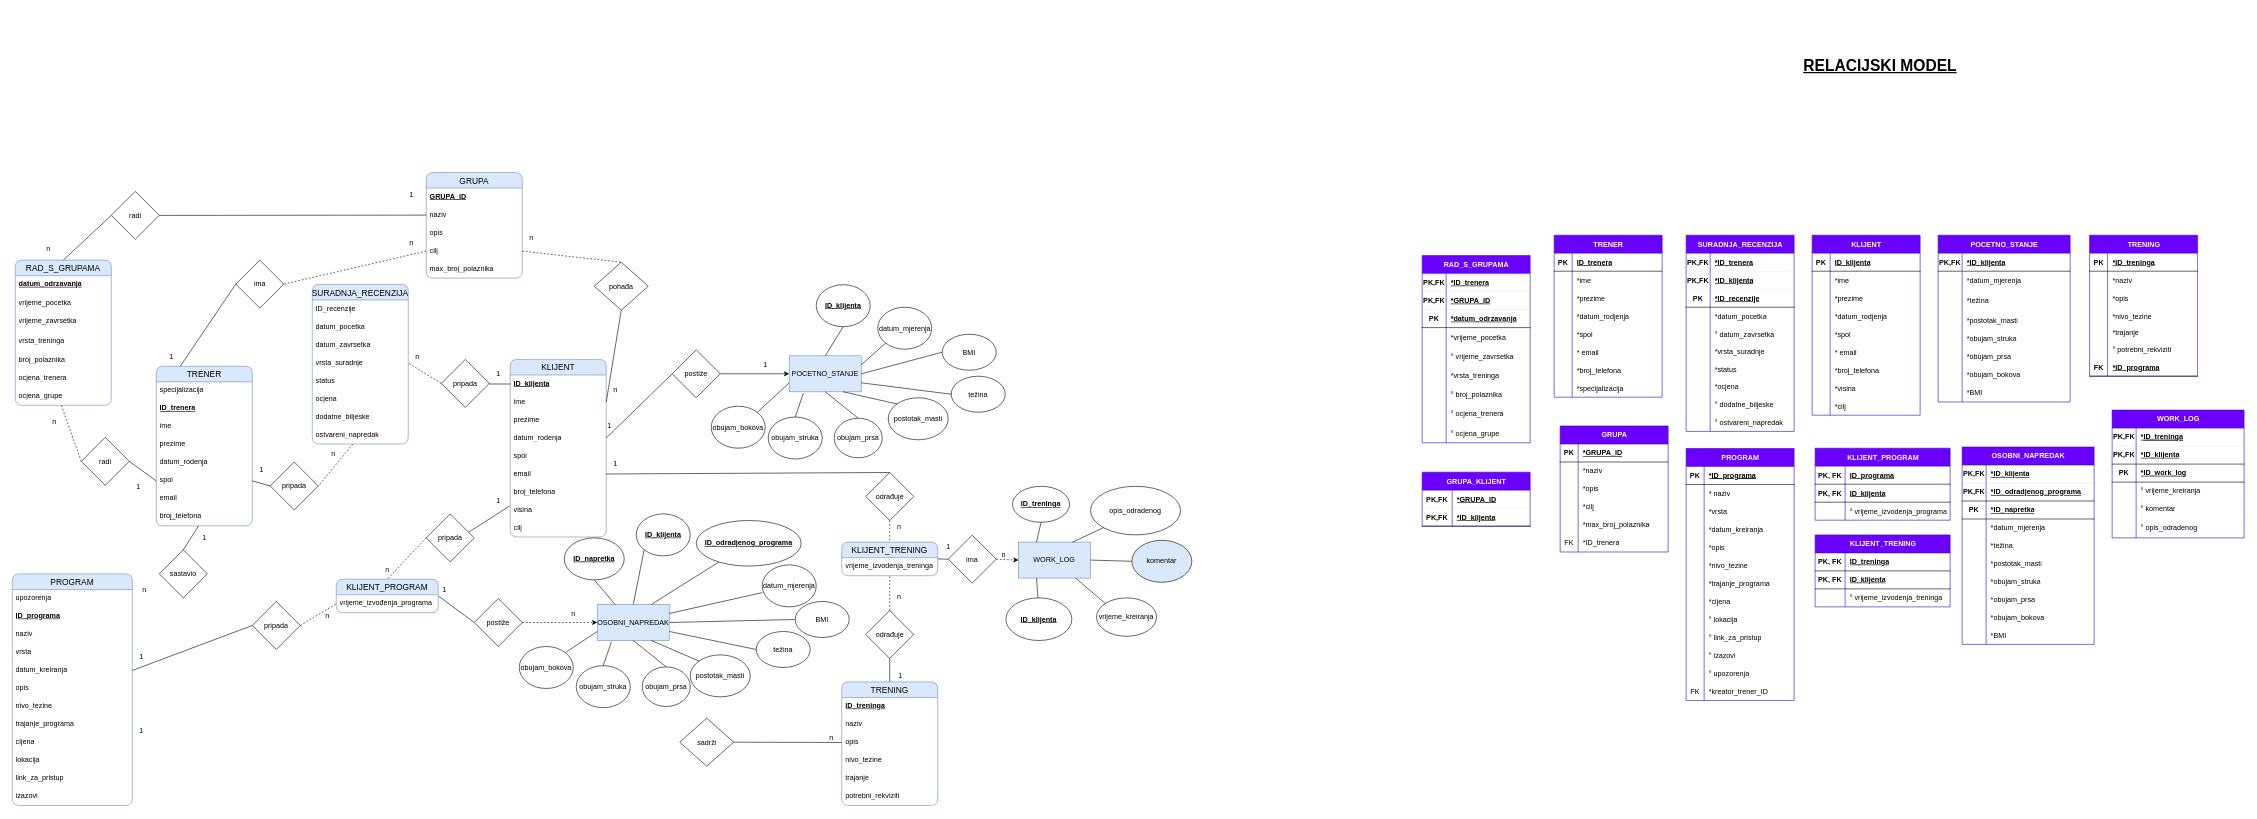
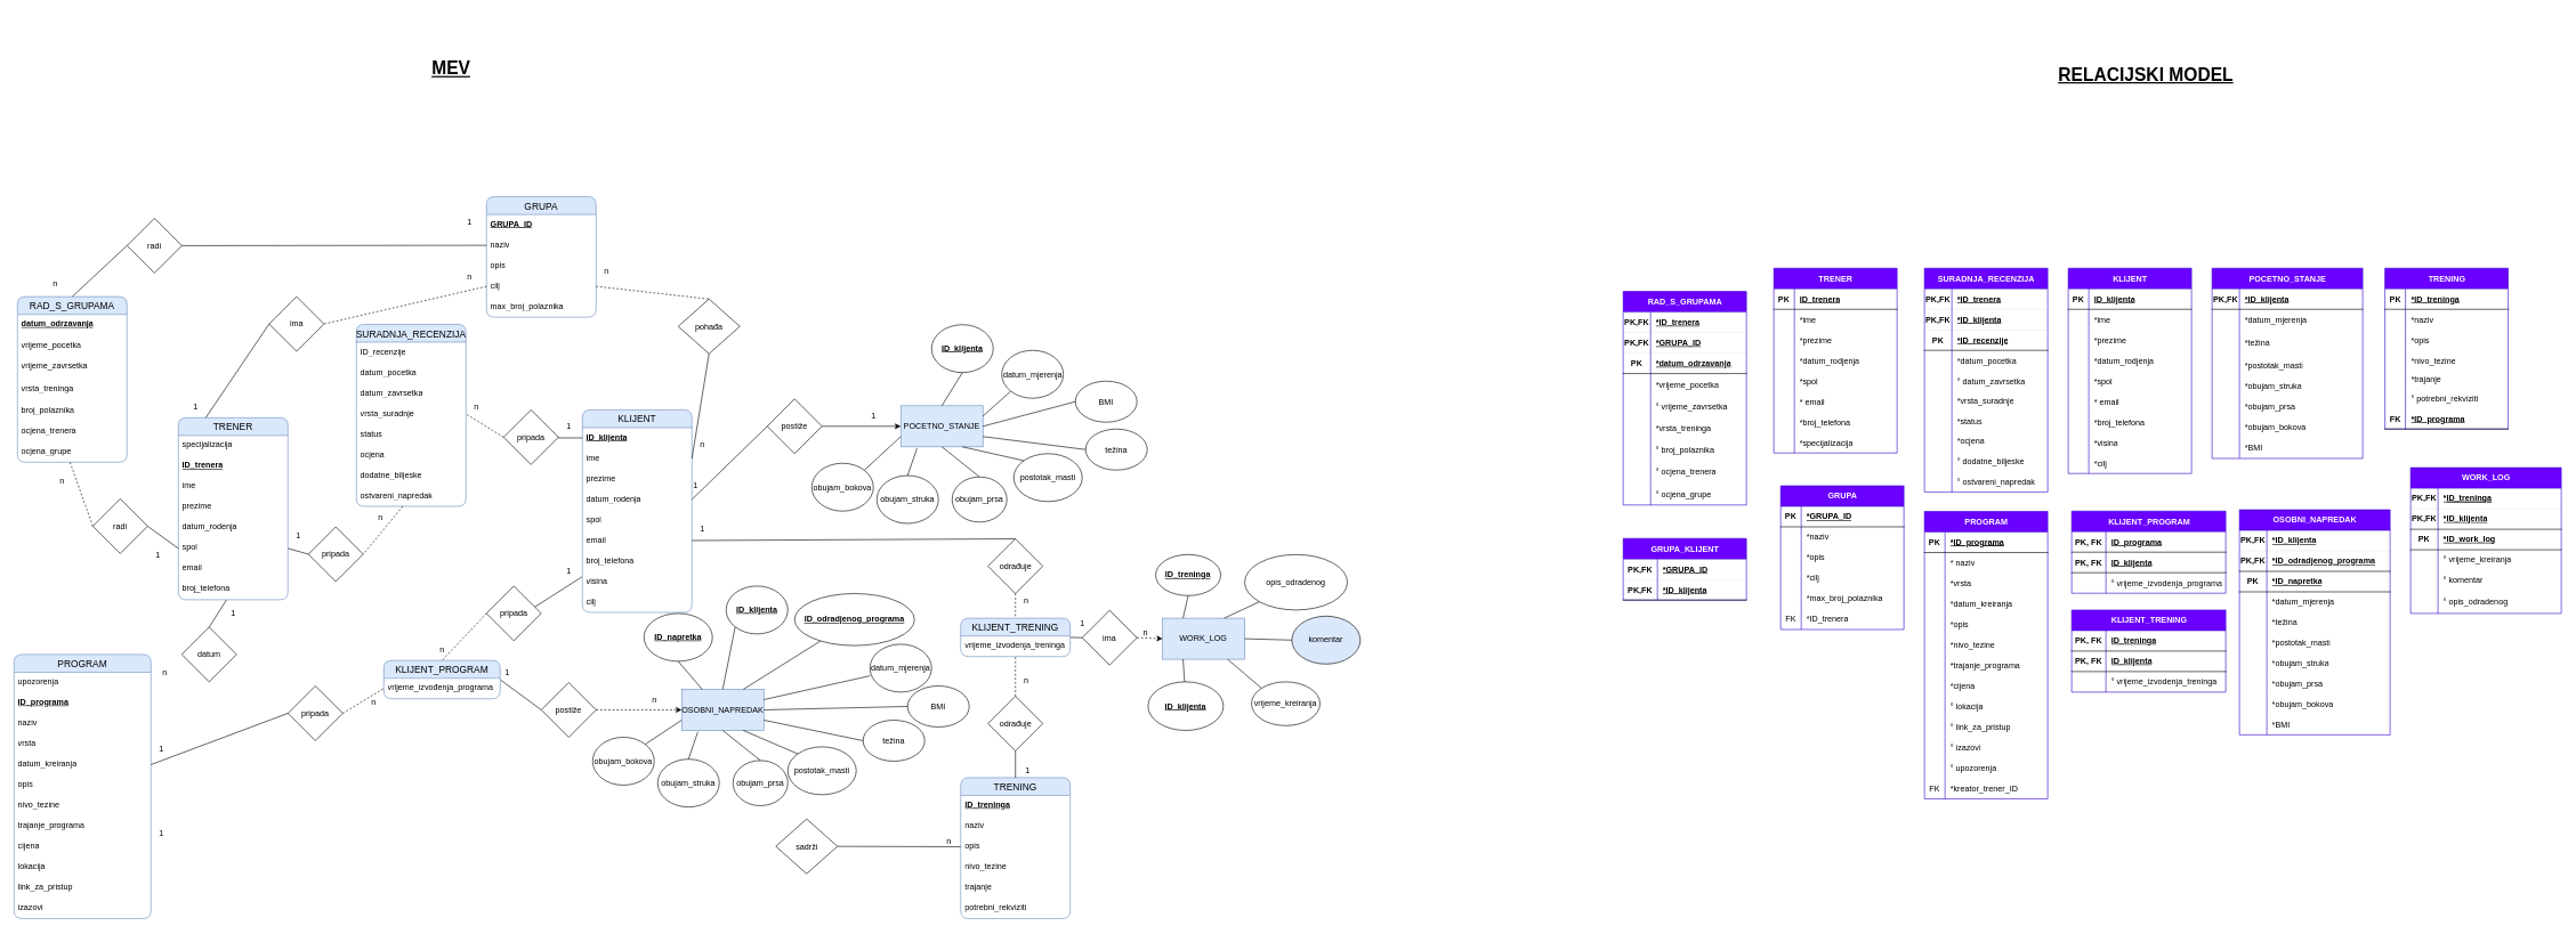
+ <mxCell id="50" value="MEV" style="text;html=1;align=center;verticalAlign=middle;resizable=0;points=[];autosize=1;strokeColor=none;fillColor=none;horizontal=1;fontSize=26;fontStyle=5" parent="1" vertex="1"><mxGeometry x="617.5" y="80" width="80" height="40" as="geometry" /></mxCell>
- <mxCell id="236" value="sastavio" style="rhombus;whiteSpace=wrap;html=1;" parent="1" vertex="1"><mxGeometry x="265" y="916.01" width="80" height="80" as="geometry" /></mxCell>
+ <mxCell id="236" value="datum" style="rhombus;whiteSpace=wrap;html=1;" parent="1" vertex="1"><mxGeometry x="265" y="916.01" width="80" height="80" as="geometry" /></mxCell>
